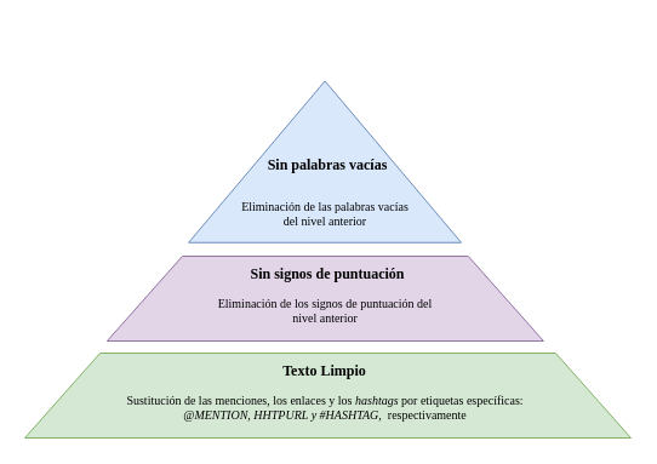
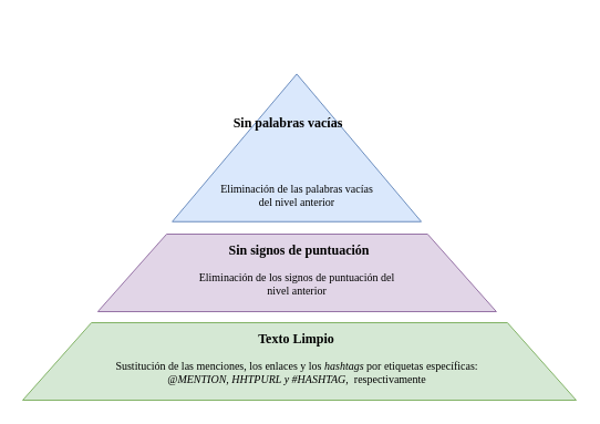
- <mxCell id="7" value="Sin palabras vacías" style="text;html=1;strokeColor=none;fillColor=none;align=center;verticalAlign=middle;whiteSpace=wrap;rounded=0;fontStyle=1;fontFamily=Computer Modern;fontSource=https%3A%2F%2Ffonts.googleapis.com%2Fcss%3Ffamily%3DComputer%2BModern;" vertex="1" parent="1"><mxGeometry x="219" y="121" width="101.63" height="30" as="geometry" /></mxCell>
+ <mxCell id="7" value="Sin palabras vacías" style="text;html=1;strokeColor=none;fillColor=none;align=center;verticalAlign=middle;whiteSpace=wrap;rounded=0;fontStyle=1;fontFamily=Computer Modern;fontSource=https%3A%2F%2Ffonts.googleapis.com%2Fcss%3Ffamily%3DComputer%2BModern;" vertex="1" parent="1"><mxGeometry x="209" y="96" width="101.63" height="30" as="geometry" /></mxCell>
